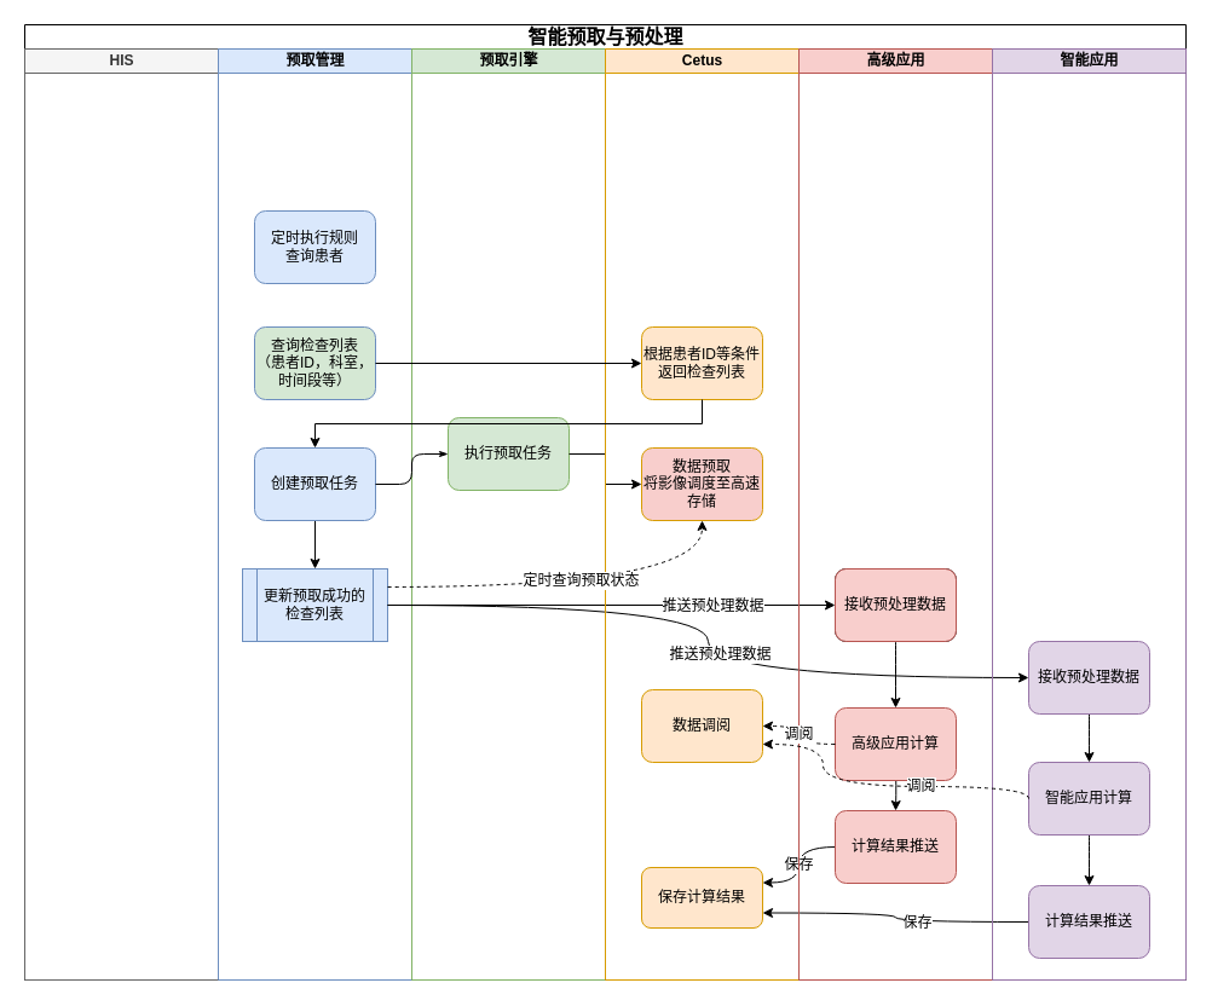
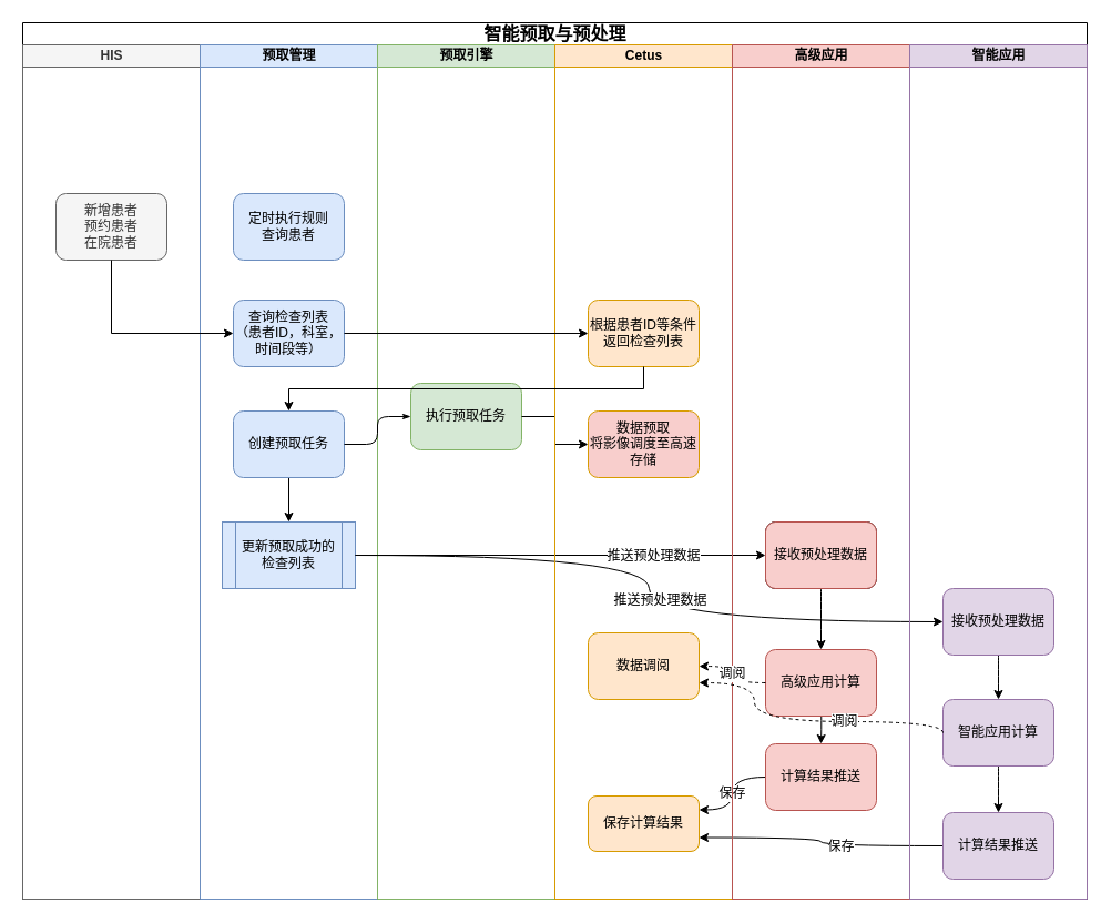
+ <mxCell id="4" value="新增患者&lt;br&gt;预约患者&lt;br&gt;在院患者" style="rounded=1;whiteSpace=wrap;html=1;shadow=0;labelBackgroundColor=none;strokeWidth=1;fontFamily=Helvetica;fontSize=12;align=center;fillColor=#f5f5f5;strokeColor=#666666;fontColor=#333333;" parent="3" vertex="1"><mxGeometry x="30" y="134" width="100" height="60" as="geometry" /></mxCell>
+ <mxCell id="22" style="edgeStyle=orthogonalEdgeStyle;rounded=0;orthogonalLoop=1;jettySize=auto;html=1;exitX=0.5;exitY=1;exitDx=0;exitDy=0;fontFamily=Helvetica;fontSize=12;entryX=0;entryY=0.5;entryDx=0;entryDy=0;" parent="2" source="4" target="9" edge="1"><mxGeometry relative="1" as="geometry"><mxPoint x="80" y="310" as="targetPoint" /></mxGeometry></mxCell>
- <mxCell id="9" value="查询检查列表&lt;br&gt;（患者ID，科室，时间段等）" style="rounded=1;whiteSpace=wrap;html=1;shadow=0;labelBackgroundColor=none;strokeWidth=1;fontFamily=Helvetica;fontSize=12;align=center;fillColor=#d5e8d4;strokeColor=#6c8ebf;" parent="5" vertex="1"><mxGeometry x="30" y="230" width="100" height="60" as="geometry" /></mxCell>
+ <mxCell id="9" value="查询检查列表&lt;br&gt;（患者ID，科室，时间段等）" style="rounded=1;whiteSpace=wrap;html=1;shadow=0;labelBackgroundColor=none;strokeWidth=1;fontFamily=Helvetica;fontSize=12;align=center;fillColor=#dae8fc;strokeColor=#6c8ebf;" parent="5" vertex="1"><mxGeometry x="30" y="230" width="100" height="60" as="geometry" /></mxCell>
- <mxCell id="45" value="定时查询预取状态" style="edgeStyle=orthogonalEdgeStyle;curved=1;rounded=0;orthogonalLoop=1;jettySize=auto;html=1;exitX=1;exitY=0.25;exitDx=0;exitDy=0;entryX=0.5;entryY=1;entryDx=0;entryDy=0;dashed=1;fontFamily=Helvetica;fontSize=12;" parent="2" source="10" target="24" edge="1"><mxGeometry x="0.016" y="5" relative="1" as="geometry"><mxPoint as="offset" /></mxGeometry></mxCell>
